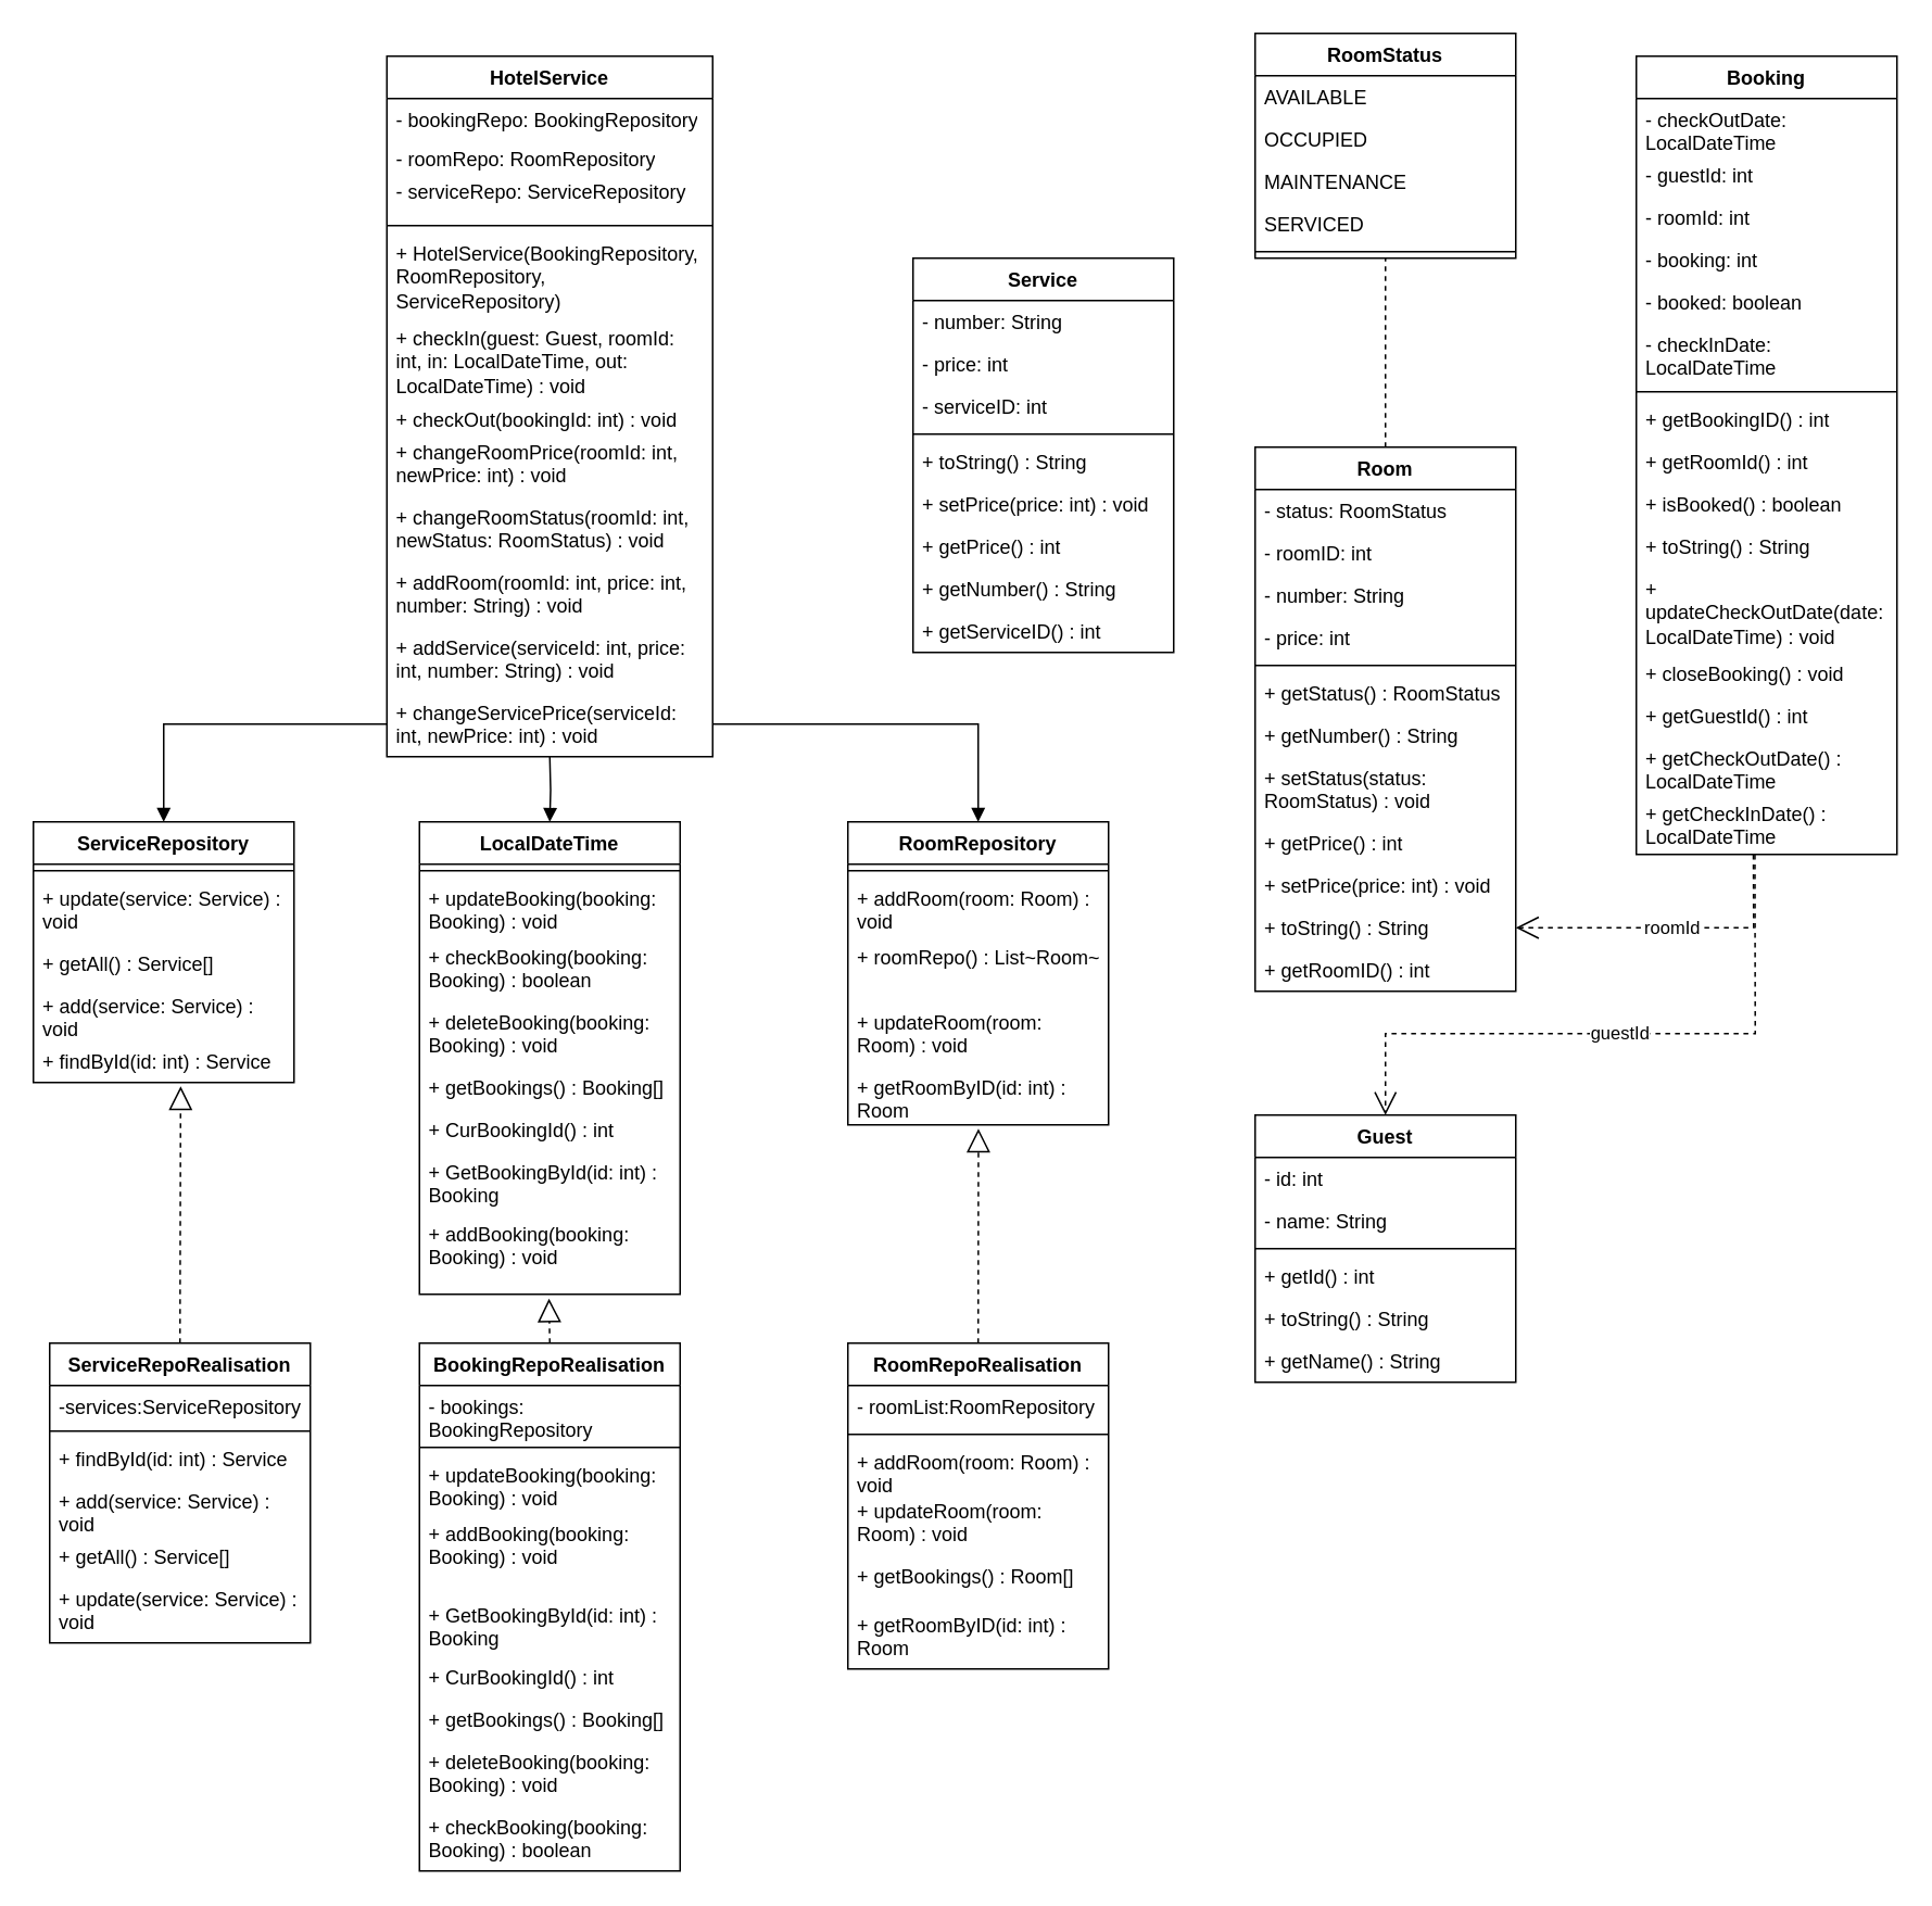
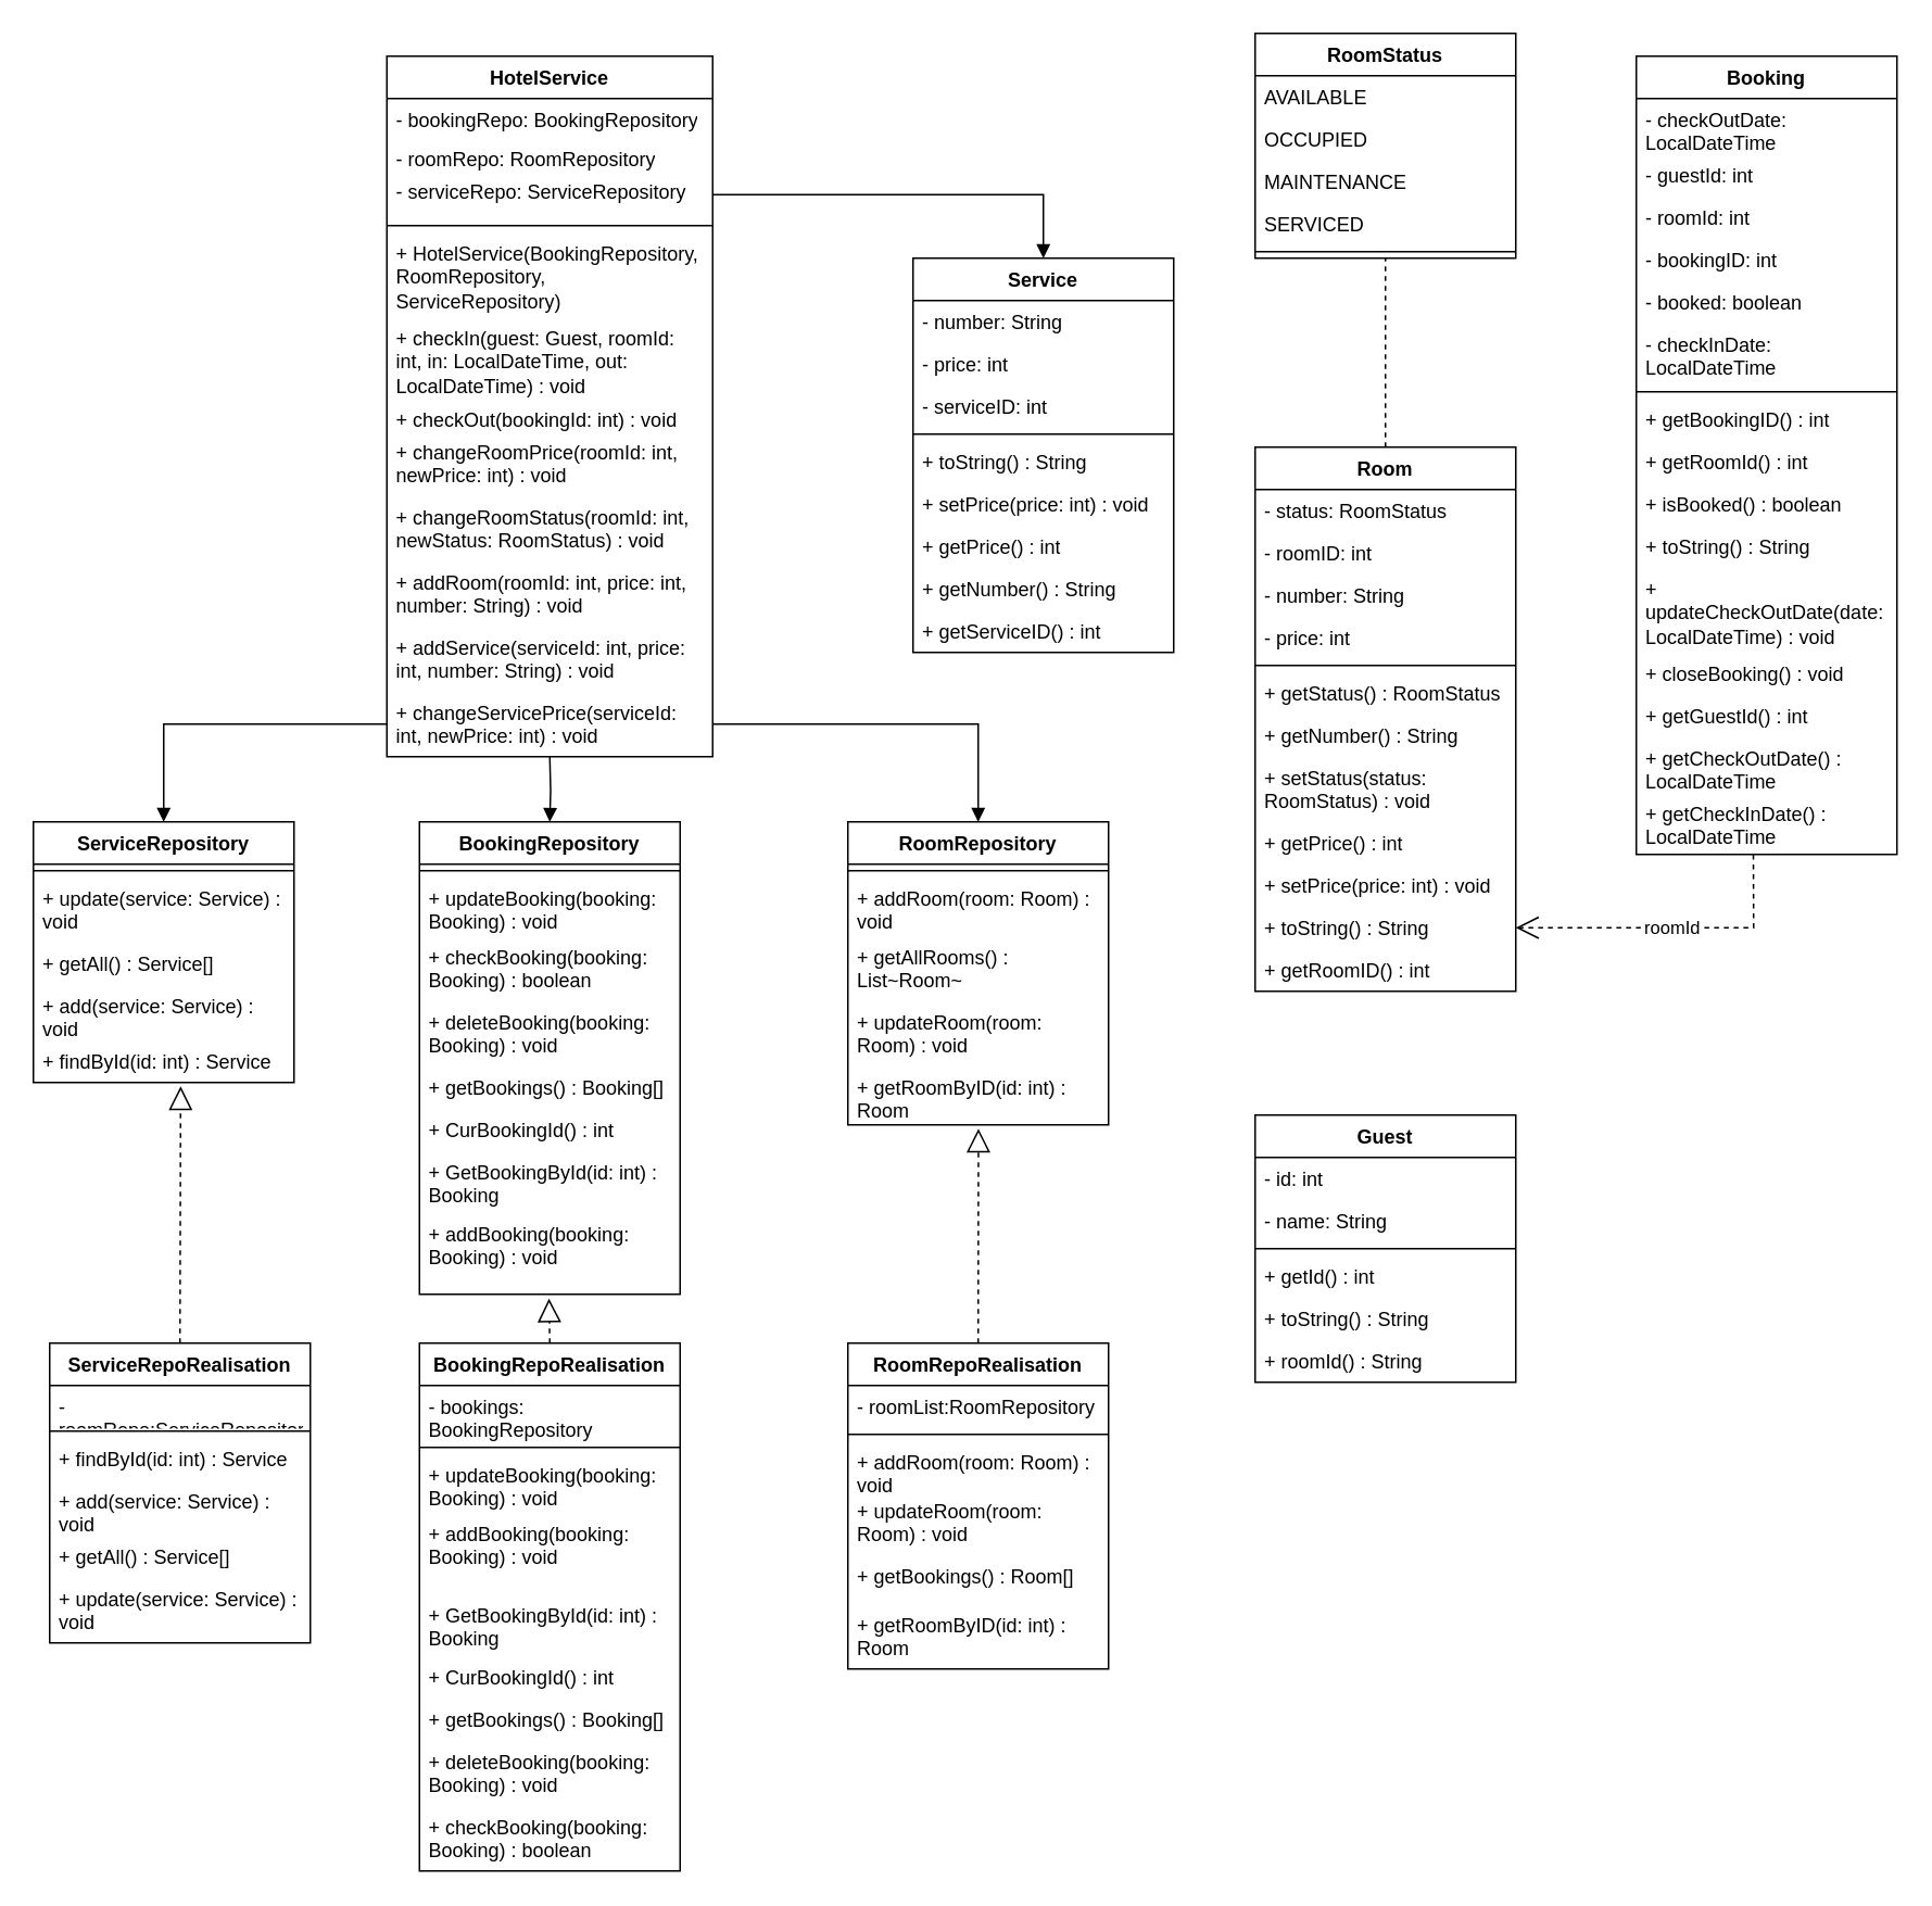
+ <mxCell id="119" value="" style="endArrow=block;endFill=1;html=1;edgeStyle=orthogonalEdgeStyle;align=left;verticalAlign=top;rounded=0;entryX=0.5;entryY=0;entryDx=0;entryDy=0;exitX=1;exitY=0.5;exitDx=0;exitDy=0;" edge="1" parent="1" source="5" target="97"><mxGeometry x="-1" relative="1" as="geometry"><mxPoint x="537" y="94" as="sourcePoint" /><mxPoint x="400" y="154" as="targetPoint" /></mxGeometry></mxCell>
- <mxCell id="64" value="- booking: int" style="text;strokeColor=none;fillColor=none;align=left;verticalAlign=top;spacingLeft=4;spacingRight=4;overflow=hidden;rotatable=0;points=[[0,0.5],[1,0.5]];portConstraint=eastwest;whiteSpace=wrap;html=1;" vertex="1" parent="60"><mxGeometry y="112" width="160" height="26" as="geometry" /></mxCell>
+ <mxCell id="64" value="- bookingID: int" style="text;strokeColor=none;fillColor=none;align=left;verticalAlign=top;spacingLeft=4;spacingRight=4;overflow=hidden;rotatable=0;points=[[0,0.5],[1,0.5]];portConstraint=eastwest;whiteSpace=wrap;html=1;" vertex="1" parent="60"><mxGeometry y="112" width="160" height="26" as="geometry" /></mxCell>
- <mxCell id="41" value="LocalDateTime" style="swimlane;fontStyle=1;align=center;verticalAlign=top;childLayout=stackLayout;horizontal=1;startSize=26;horizontalStack=0;resizeParent=1;resizeParentMax=0;resizeLast=0;collapsible=1;marginBottom=0;whiteSpace=wrap;html=1;" vertex="1" parent="1"><mxGeometry x="257" y="504" width="160" height="290" as="geometry" /></mxCell>
+ <mxCell id="41" value="BookingRepository" style="swimlane;fontStyle=1;align=center;verticalAlign=top;childLayout=stackLayout;horizontal=1;startSize=26;horizontalStack=0;resizeParent=1;resizeParentMax=0;resizeLast=0;collapsible=1;marginBottom=0;whiteSpace=wrap;html=1;" vertex="1" parent="1"><mxGeometry x="257" y="504" width="160" height="290" as="geometry" /></mxCell>
- <mxCell id="18" value="+ roomRepo() : List~Room~" style="text;strokeColor=none;fillColor=none;align=left;verticalAlign=top;spacingLeft=4;spacingRight=4;overflow=hidden;rotatable=0;points=[[0,0.5],[1,0.5]];portConstraint=eastwest;whiteSpace=wrap;html=1;" vertex="1" parent="15"><mxGeometry y="70" width="160" height="40" as="geometry" /></mxCell>
+ <mxCell id="18" value="+ getAllRooms() : List~Room~" style="text;strokeColor=none;fillColor=none;align=left;verticalAlign=top;spacingLeft=4;spacingRight=4;overflow=hidden;rotatable=0;points=[[0,0.5],[1,0.5]];portConstraint=eastwest;whiteSpace=wrap;html=1;" vertex="1" parent="15"><mxGeometry y="70" width="160" height="40" as="geometry" /></mxCell>
- <mxCell id="121" value="guestId" style="endArrow=open;endSize=12;dashed=1;html=1;rounded=0;exitX=0.455;exitY=1.006;exitDx=0;exitDy=0;exitPerimeter=0;entryX=0.5;entryY=0;entryDx=0;entryDy=0;" edge="1" parent="1" source="76" target="90"><mxGeometry width="160" relative="1" as="geometry"><mxPoint x="1090" y="654" as="sourcePoint" /><mxPoint x="1250" y="654" as="targetPoint" /><Array as="points"><mxPoint x="1077" y="634" /><mxPoint x="850" y="634" /></Array></mxGeometry></mxCell>
- <mxCell id="96" value="+ getName() : String" style="text;strokeColor=none;fillColor=none;align=left;verticalAlign=top;spacingLeft=4;spacingRight=4;overflow=hidden;rotatable=0;points=[[0,0.5],[1,0.5]];portConstraint=eastwest;whiteSpace=wrap;html=1;" vertex="1" parent="90"><mxGeometry y="138" width="160" height="26" as="geometry" /></mxCell>
+ <mxCell id="96" value="+ roomId() : String" style="text;strokeColor=none;fillColor=none;align=left;verticalAlign=top;spacingLeft=4;spacingRight=4;overflow=hidden;rotatable=0;points=[[0,0.5],[1,0.5]];portConstraint=eastwest;whiteSpace=wrap;html=1;" vertex="1" parent="90"><mxGeometry y="138" width="160" height="26" as="geometry" /></mxCell>
- <mxCell id="29" value="-services:ServiceRepository" style="text;strokeColor=none;fillColor=none;align=left;verticalAlign=top;spacingLeft=4;spacingRight=4;overflow=hidden;rotatable=0;points=[[0,0.5],[1,0.5]];portConstraint=eastwest;whiteSpace=wrap;html=1;" vertex="1" parent="28"><mxGeometry y="26" width="160" height="24" as="geometry" /></mxCell>
+ <mxCell id="29" value="-roomRepo:ServiceRepository" style="text;strokeColor=none;fillColor=none;align=left;verticalAlign=top;spacingLeft=4;spacingRight=4;overflow=hidden;rotatable=0;points=[[0,0.5],[1,0.5]];portConstraint=eastwest;whiteSpace=wrap;html=1;" vertex="1" parent="28"><mxGeometry y="26" width="160" height="24" as="geometry" /></mxCell>
